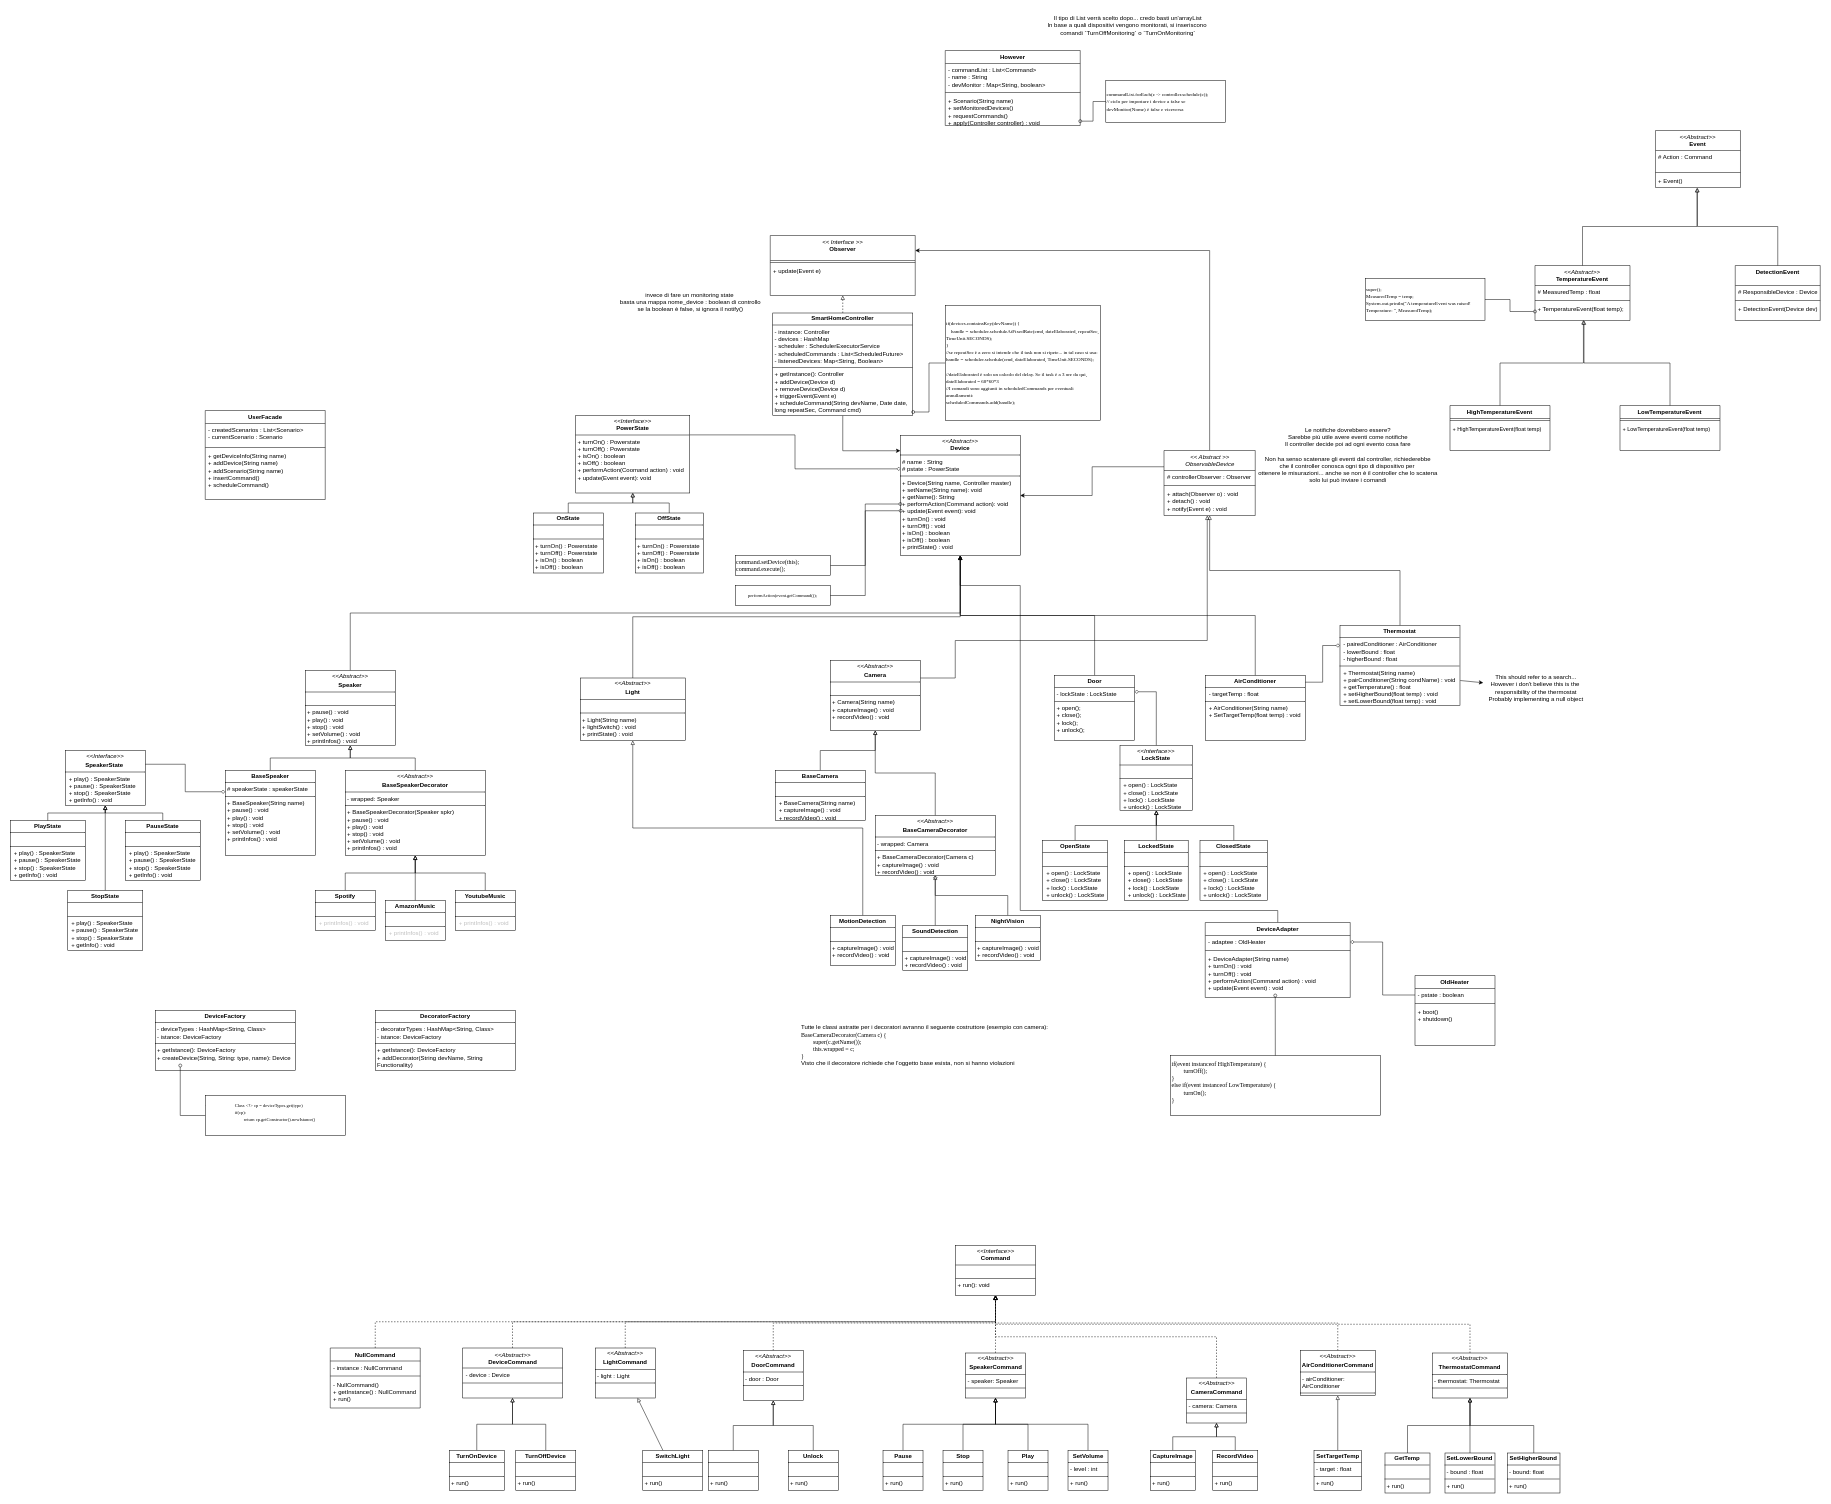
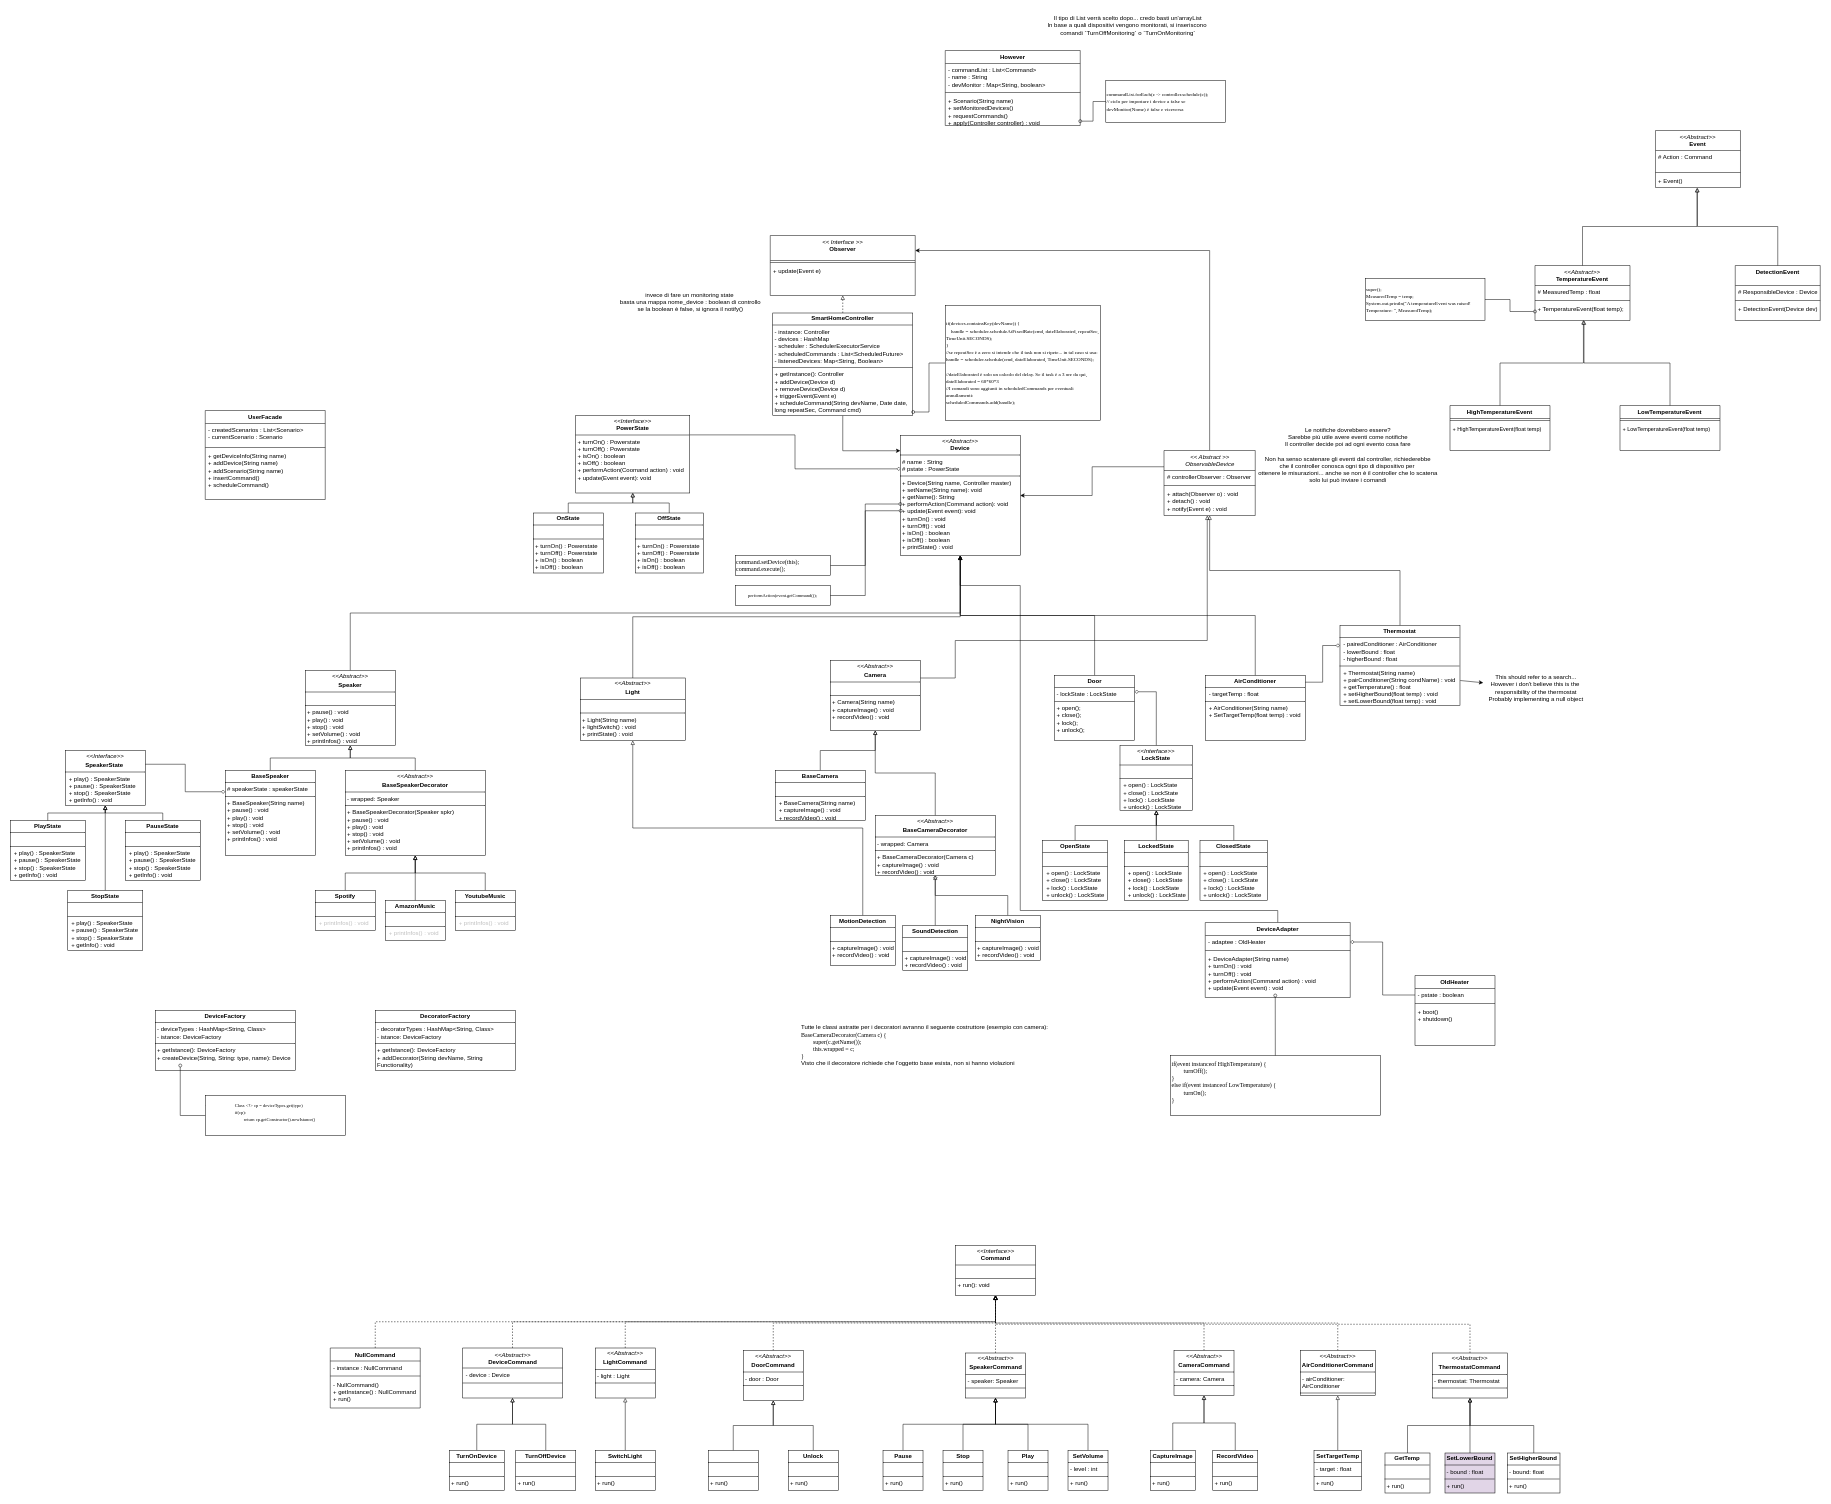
- <mxCell id="93" value="&lt;p style=&quot;margin:0px;margin-top:4px;text-align:center;&quot;&gt;&lt;i&gt;&amp;lt;&amp;lt;Abstract&amp;gt;&amp;gt;&lt;/i&gt;&lt;b&gt;&lt;/b&gt;&lt;/p&gt;&lt;p style=&quot;margin:0px;margin-top:4px;text-align:center;&quot;&gt;&lt;b&gt;CameraCommand&lt;/b&gt;&lt;/p&gt;&lt;hr size=&quot;1&quot; style=&quot;border-style:solid;&quot;&gt;&lt;p style=&quot;margin:0px;margin-left:4px;&quot;&gt;- camera: Camera&lt;/p&gt;&lt;hr size=&quot;1&quot; style=&quot;border-style:solid;&quot;&gt;&lt;p style=&quot;margin:0px;margin-left:4px;&quot;&gt;&lt;br&gt;&lt;/p&gt;" style="verticalAlign=top;align=left;overflow=fill;html=1;whiteSpace=wrap;" parent="1" vertex="1"><mxGeometry x="2372.5" y="2755" width="120" height="90" as="geometry" /></mxCell>
+ <mxCell id="93" value="&lt;p style=&quot;margin:0px;margin-top:4px;text-align:center;&quot;&gt;&lt;i&gt;&amp;lt;&amp;lt;Abstract&amp;gt;&amp;gt;&lt;/i&gt;&lt;b&gt;&lt;/b&gt;&lt;/p&gt;&lt;p style=&quot;margin:0px;margin-top:4px;text-align:center;&quot;&gt;&lt;b&gt;CameraCommand&lt;/b&gt;&lt;/p&gt;&lt;hr size=&quot;1&quot; style=&quot;border-style:solid;&quot;&gt;&lt;p style=&quot;margin:0px;margin-left:4px;&quot;&gt;- camera: Camera&lt;/p&gt;&lt;hr size=&quot;1&quot; style=&quot;border-style:solid;&quot;&gt;&lt;p style=&quot;margin:0px;margin-left:4px;&quot;&gt;&lt;br&gt;&lt;/p&gt;" style="verticalAlign=top;align=left;overflow=fill;html=1;whiteSpace=wrap;" parent="1" vertex="1"><mxGeometry x="2347.5" y="2700" width="120" height="90" as="geometry" /></mxCell>
- <mxCell id="137" value="&lt;p style=&quot;margin:0px;margin-top:4px;text-align:center;&quot;&gt;&lt;b&gt;SwitchLight&lt;/b&gt;&lt;/p&gt;&lt;hr size=&quot;1&quot; style=&quot;border-style:solid;&quot;&gt;&lt;p style=&quot;margin:0px;margin-left:4px;&quot;&gt;&lt;br&gt;&lt;/p&gt;&lt;hr size=&quot;1&quot; style=&quot;border-style:solid;&quot;&gt;&lt;p style=&quot;margin:0px;margin-left:4px;&quot;&gt;+ run()&lt;/p&gt;" style="verticalAlign=top;align=left;overflow=fill;html=1;whiteSpace=wrap;" parent="1" vertex="1"><mxGeometry x="1285" y="2900" width="120" height="80" as="geometry" /></mxCell>
+ <mxCell id="137" value="&lt;p style=&quot;margin:0px;margin-top:4px;text-align:center;&quot;&gt;&lt;b&gt;SwitchLight&lt;/b&gt;&lt;/p&gt;&lt;hr size=&quot;1&quot; style=&quot;border-style:solid;&quot;&gt;&lt;p style=&quot;margin:0px;margin-left:4px;&quot;&gt;&lt;br&gt;&lt;/p&gt;&lt;hr size=&quot;1&quot; style=&quot;border-style:solid;&quot;&gt;&lt;p style=&quot;margin:0px;margin-left:4px;&quot;&gt;+ run()&lt;/p&gt;" style="verticalAlign=top;align=left;overflow=fill;html=1;whiteSpace=wrap;" parent="1" vertex="1"><mxGeometry x="1190" y="2900" width="120" height="80" as="geometry" /></mxCell>
- <mxCell id="100" value="&lt;p style=&quot;margin:0px;margin-top:4px;text-align:center;&quot;&gt;&lt;b&gt;SetLowerBound&lt;/b&gt;&lt;/p&gt;&lt;hr size=&quot;1&quot; style=&quot;border-style:solid;&quot;&gt;&lt;p style=&quot;margin:0px;margin-left:4px;&quot;&gt;- bound : float&lt;/p&gt;&lt;hr size=&quot;1&quot; style=&quot;border-style:solid;&quot;&gt;&lt;p style=&quot;margin:0px;margin-left:4px;&quot;&gt;+ run()&lt;/p&gt;" style="verticalAlign=top;align=left;overflow=fill;html=1;whiteSpace=wrap;" parent="1" vertex="1"><mxGeometry x="2889.47" y="2905" width="100" height="80" as="geometry" /></mxCell>
+ <mxCell id="100" value="&lt;p style=&quot;margin:0px;margin-top:4px;text-align:center;&quot;&gt;&lt;b&gt;SetLowerBound&lt;/b&gt;&lt;/p&gt;&lt;hr size=&quot;1&quot; style=&quot;border-style:solid;&quot;&gt;&lt;p style=&quot;margin:0px;margin-left:4px;&quot;&gt;- bound : float&lt;/p&gt;&lt;hr size=&quot;1&quot; style=&quot;border-style:solid;&quot;&gt;&lt;p style=&quot;margin:0px;margin-left:4px;&quot;&gt;+ run()&lt;/p&gt;" style="verticalAlign=top;align=left;overflow=fill;html=1;whiteSpace=wrap;fillColor=#e1d5e7;" parent="1" vertex="1"><mxGeometry x="2889.47" y="2905" width="100" height="80" as="geometry" /></mxCell>
